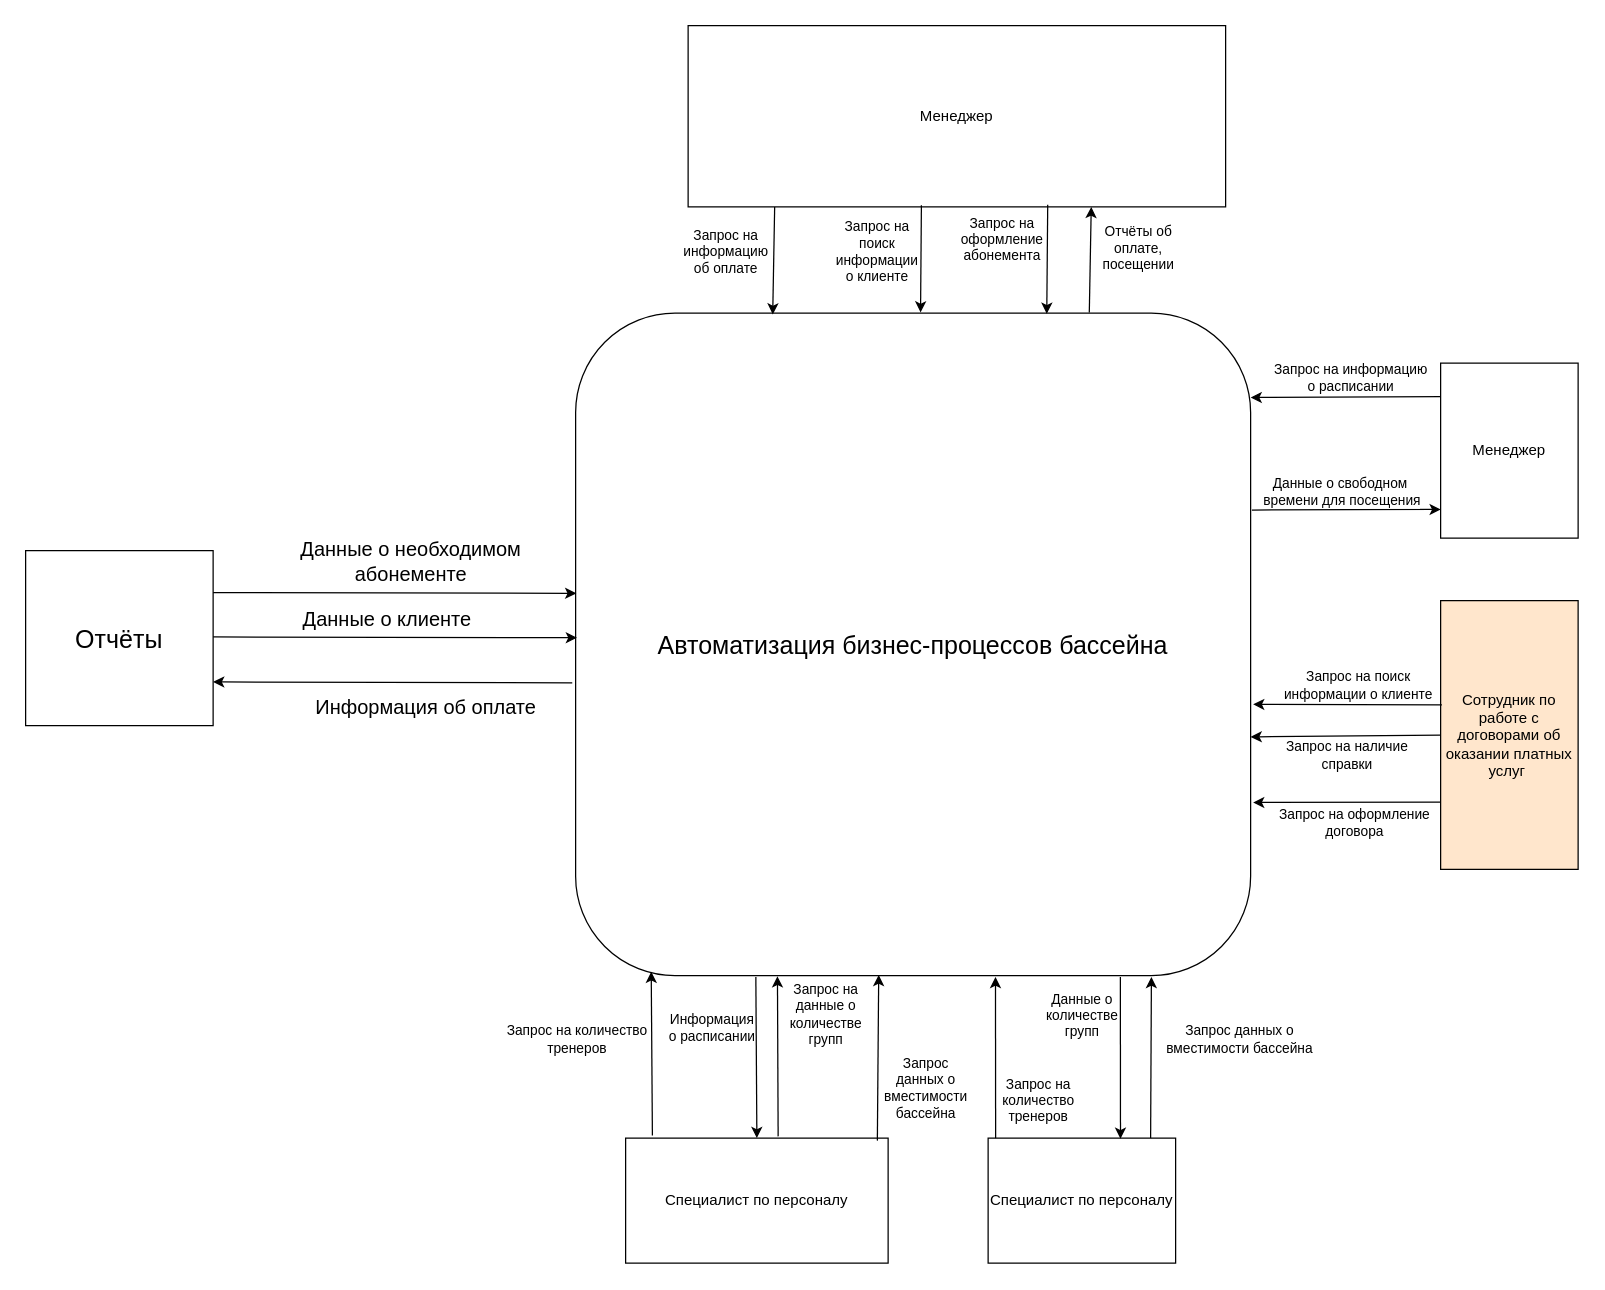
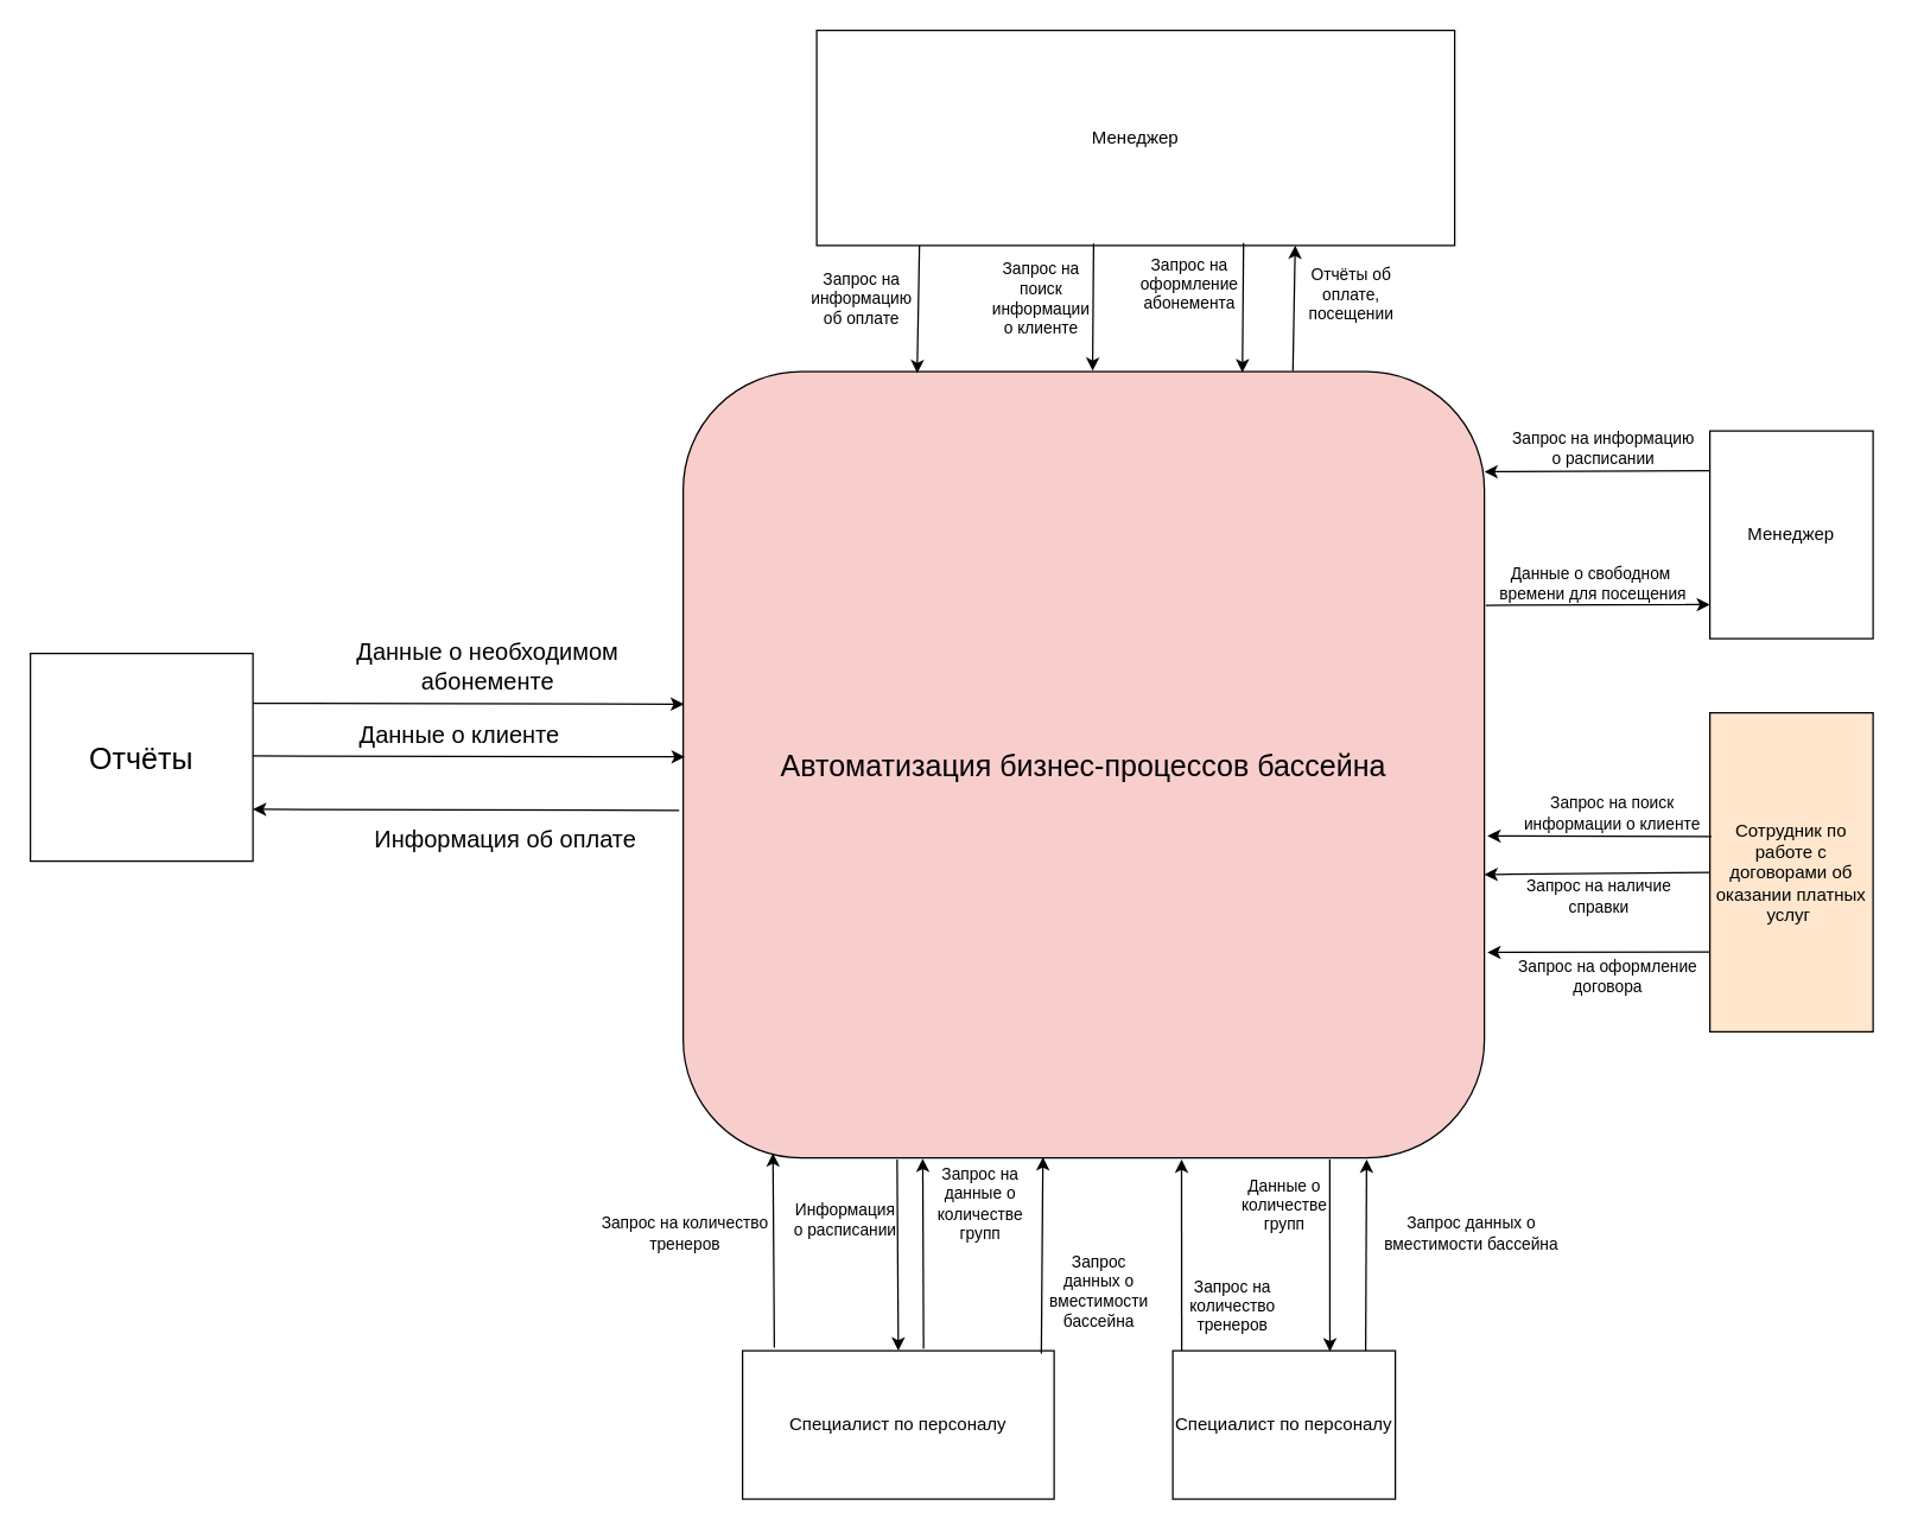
- <mxCell id="2" value="Автоматизация бизнес-процессов бассейна" style="rounded=1;whiteSpace=wrap;html=1;fontSize=20;" parent="1" vertex="1"><mxGeometry x="460" y="250" width="540" height="530" as="geometry" /></mxCell>
+ <mxCell id="2" value="Автоматизация бизнес-процессов бассейна" style="rounded=1;whiteSpace=wrap;html=1;fontSize=20;fillColor=#f8cecc;" parent="1" vertex="1"><mxGeometry x="460" y="250" width="540" height="530" as="geometry" /></mxCell>
